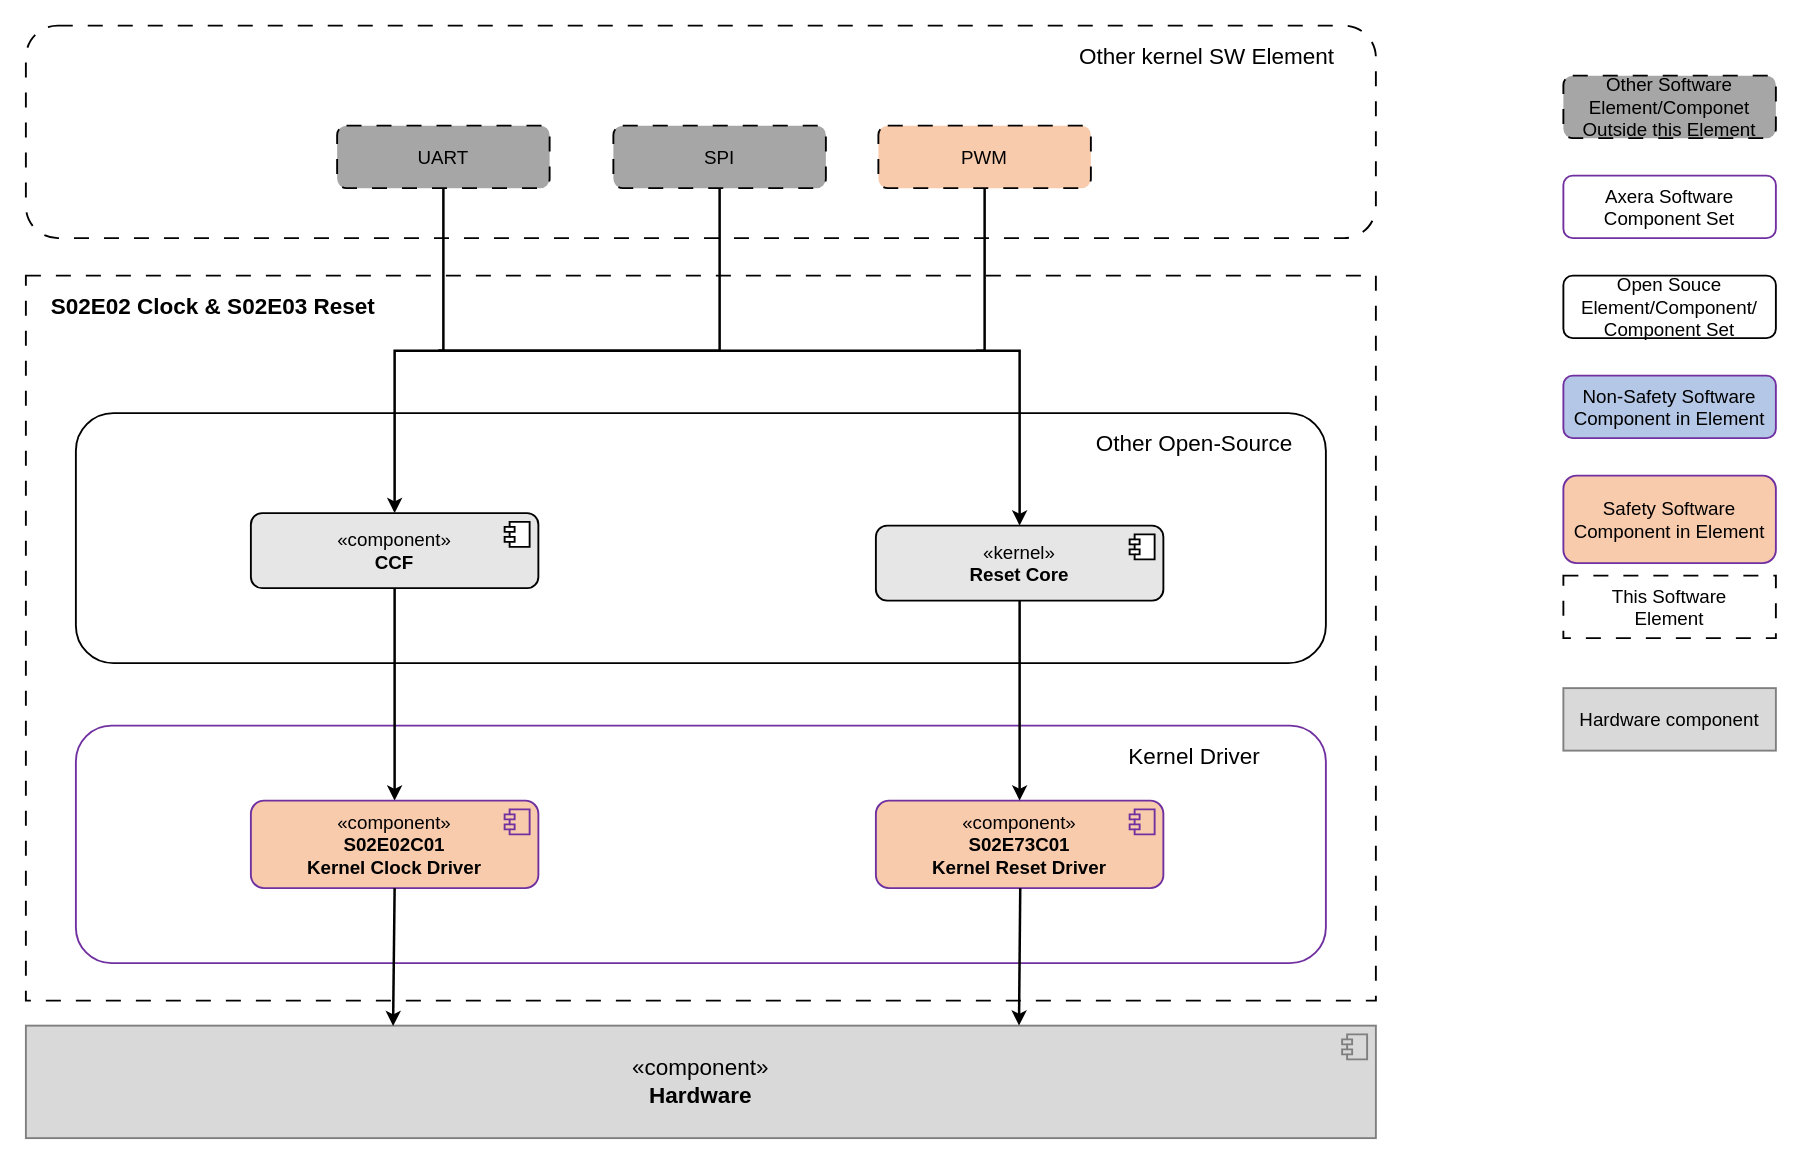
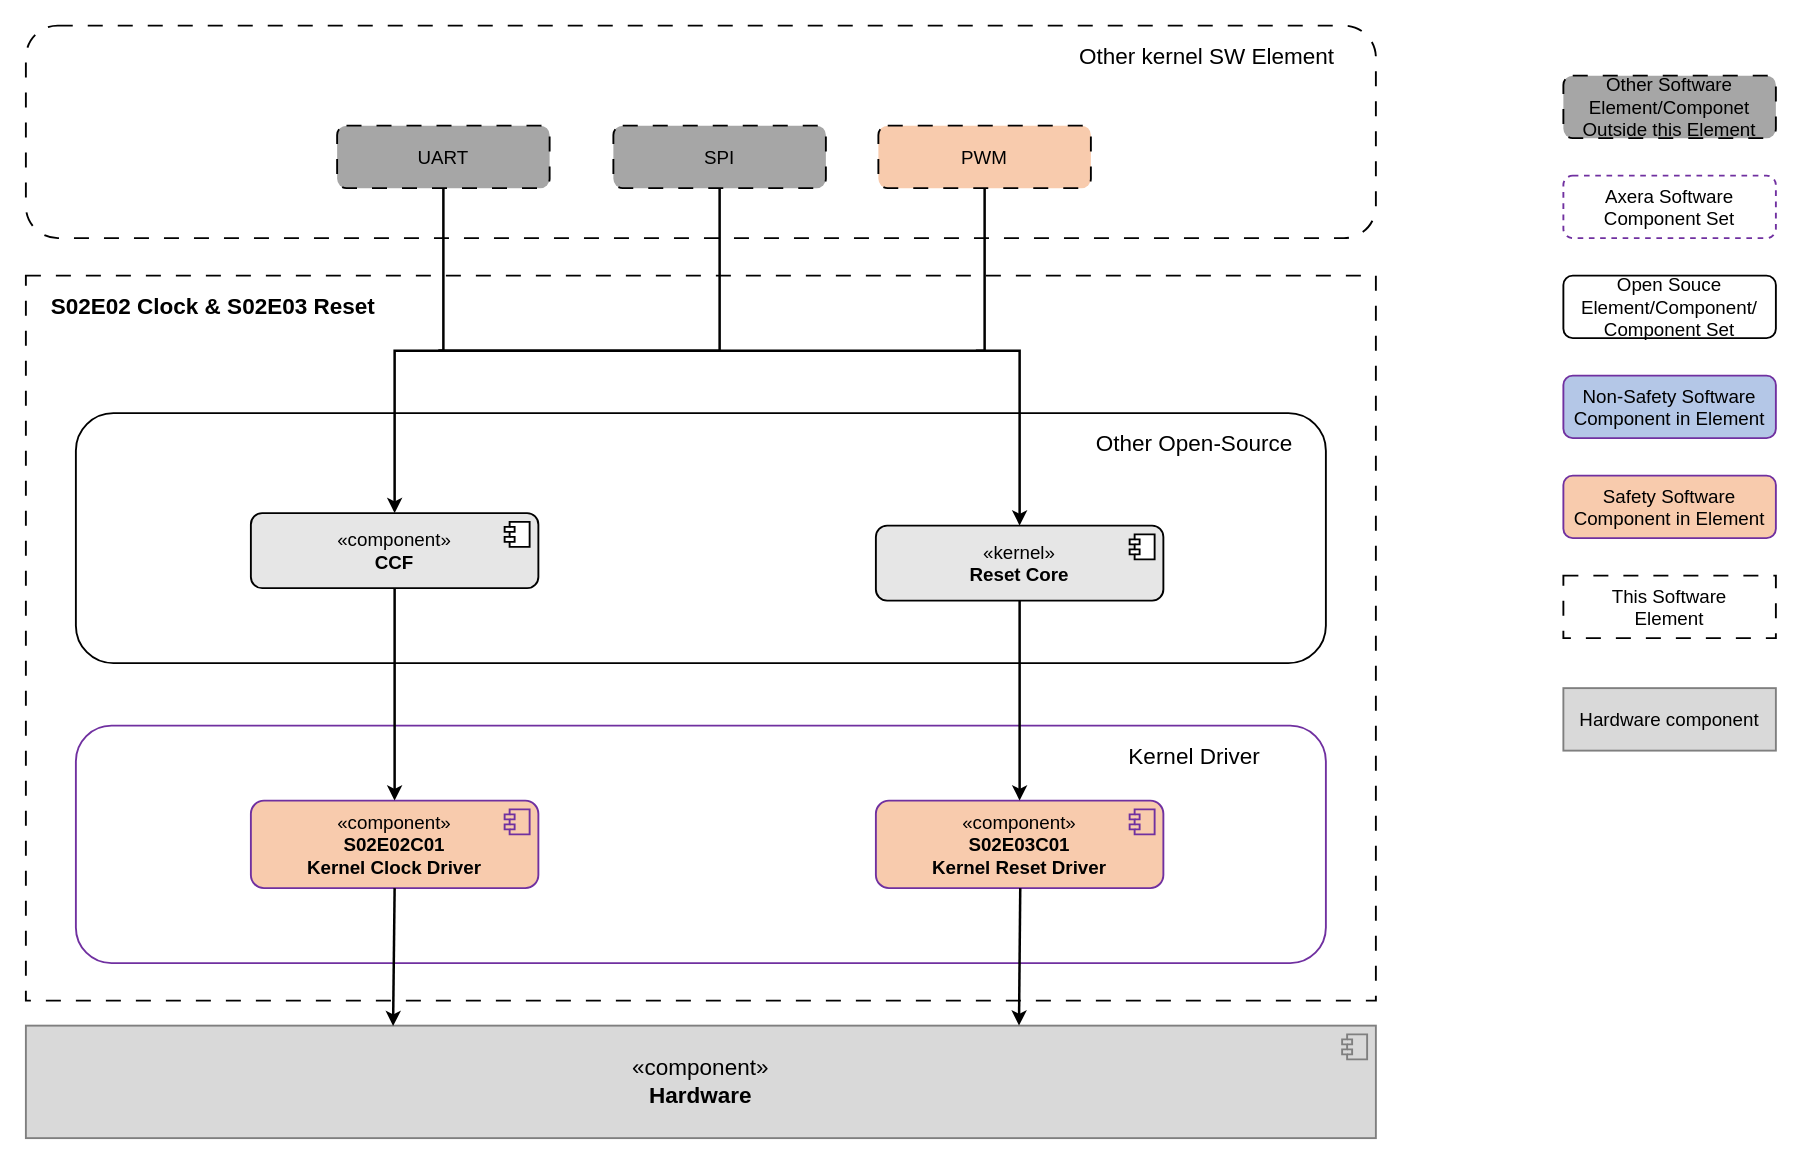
- <mxCell id="12" value="Axera Software&lt;div style=&quot;font-size: 15px;&quot;&gt;Component Set&lt;/div&gt;" style="html=1;whiteSpace=wrap;strokeColor=#7030a0;fillColor=none;strokeWidth=1.5;rounded=1;movable=1;resizable=1;rotatable=1;deletable=1;editable=1;locked=0;connectable=1;fontSize=15;" vertex="1" parent="1"><mxGeometry x="1250" y="140" width="170" height="50" as="geometry" /></mxCell>
+ <mxCell id="12" value="Axera Software&lt;div style=&quot;font-size: 15px;&quot;&gt;Component Set&lt;/div&gt;" style="html=1;whiteSpace=wrap;strokeColor=#7030a0;fillColor=none;strokeWidth=1.5;rounded=1;movable=1;resizable=1;rotatable=1;deletable=1;editable=1;locked=0;connectable=1;fontSize=15;dashed=1;" vertex="1" parent="1"><mxGeometry x="1250" y="140" width="170" height="50" as="geometry" /></mxCell>
- <mxCell id="9" value="Safety Software&lt;div style=&quot;font-size: 15px;&quot;&gt;Component in Element&lt;/div&gt;" style="html=1;whiteSpace=wrap;strokeColor=#7030a0;fillColor=#f8cbad;strokeWidth=1.5;rounded=1;movable=1;resizable=1;rotatable=1;deletable=1;editable=1;locked=0;connectable=1;fontSize=15;" vertex="1" parent="1"><mxGeometry x="1250" y="380" width="170" height="70" as="geometry" /></mxCell>
+ <mxCell id="9" value="Safety Software&lt;div style=&quot;font-size: 15px;&quot;&gt;Component in Element&lt;/div&gt;" style="html=1;whiteSpace=wrap;strokeColor=#7030a0;fillColor=#f8cbad;strokeWidth=1.5;rounded=1;movable=1;resizable=1;rotatable=1;deletable=1;editable=1;locked=0;connectable=1;fontSize=15;" vertex="1" parent="1"><mxGeometry x="1250" y="380" width="170" height="50" as="geometry" /></mxCell>
- <mxCell id="14" value="«component&lt;span style=&quot;background-color: initial; font-size: 15px;&quot;&gt;»&lt;/span&gt;&lt;div style=&quot;font-size: 15px;&quot;&gt;&lt;b style=&quot;font-size: 15px;&quot;&gt;S02E73C01&lt;/b&gt;&lt;/div&gt;&lt;div style=&quot;font-size: 15px;&quot;&gt;&lt;b style=&quot;font-size: 15px;&quot;&gt;Kernel Reset Driver&lt;/b&gt;&lt;/div&gt;" style="html=1;dropTarget=0;whiteSpace=wrap;rounded=1;strokeColor=#7030a0;strokeWidth=1.5;align=center;verticalAlign=middle;fontFamily=Helvetica;fontSize=15;fontColor=default;fillColor=#f8cbad;movable=1;resizable=1;rotatable=1;deletable=1;editable=1;locked=0;connectable=1;" vertex="1" parent="1"><mxGeometry x="700" y="640" width="230" height="70" as="geometry" /></mxCell>
+ <mxCell id="14" value="«component&lt;span style=&quot;background-color: initial; font-size: 15px;&quot;&gt;»&lt;/span&gt;&lt;div style=&quot;font-size: 15px;&quot;&gt;&lt;b style=&quot;font-size: 15px;&quot;&gt;S02E03C01&lt;/b&gt;&lt;/div&gt;&lt;div style=&quot;font-size: 15px;&quot;&gt;&lt;b style=&quot;font-size: 15px;&quot;&gt;Kernel Reset Driver&lt;/b&gt;&lt;/div&gt;" style="html=1;dropTarget=0;whiteSpace=wrap;rounded=1;strokeColor=#7030a0;strokeWidth=1.5;align=center;verticalAlign=middle;fontFamily=Helvetica;fontSize=15;fontColor=default;fillColor=#f8cbad;movable=1;resizable=1;rotatable=1;deletable=1;editable=1;locked=0;connectable=1;" vertex="1" parent="1"><mxGeometry x="700" y="640" width="230" height="70" as="geometry" /></mxCell>
